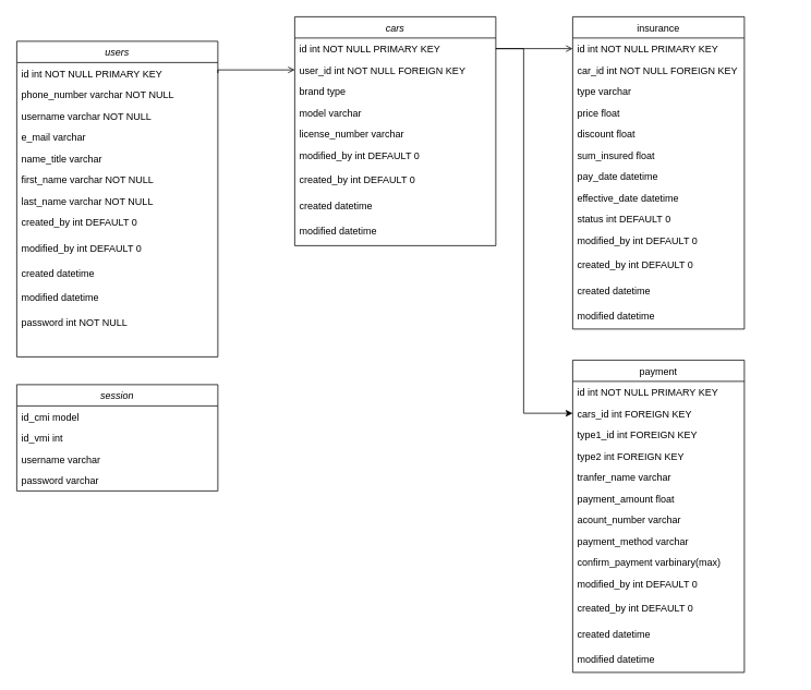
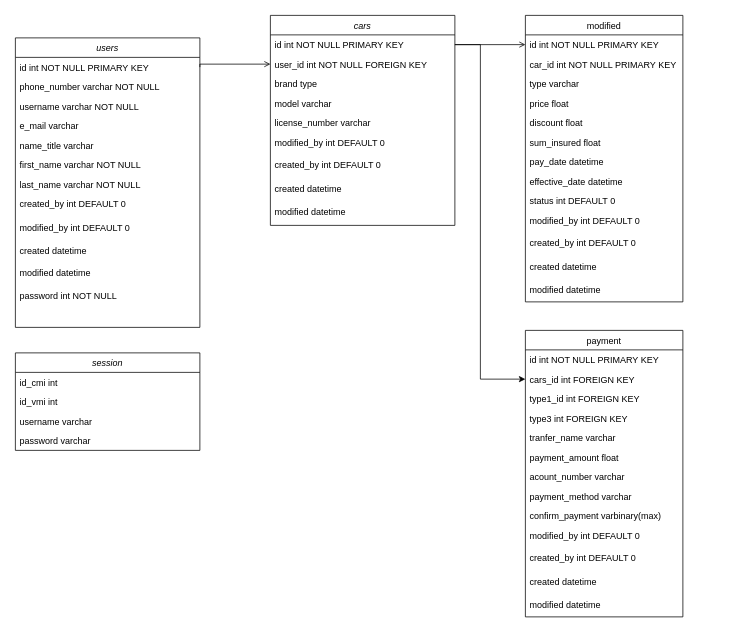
- <mxCell id="15" value="insurance" style="swimlane;fontStyle=0;align=center;verticalAlign=top;childLayout=stackLayout;horizontal=1;startSize=26;horizontalStack=0;resizeParent=1;resizeLast=0;collapsible=1;marginBottom=0;rounded=0;shadow=0;strokeWidth=1;" parent="1" vertex="1"><mxGeometry x="700" y="20" width="210" height="382" as="geometry"><mxRectangle x="550" y="140" width="160" height="26" as="alternateBounds" /></mxGeometry></mxCell>
+ <mxCell id="15" value="modified" style="swimlane;fontStyle=0;align=center;verticalAlign=top;childLayout=stackLayout;horizontal=1;startSize=26;horizontalStack=0;resizeParent=1;resizeLast=0;collapsible=1;marginBottom=0;rounded=0;shadow=0;strokeWidth=1;" parent="1" vertex="1"><mxGeometry x="700" y="20" width="210" height="382" as="geometry"><mxRectangle x="550" y="140" width="160" height="26" as="alternateBounds" /></mxGeometry></mxCell>
- <mxCell id="17" value="car_id int NOT NULL FOREIGN KEY" style="text;align=left;verticalAlign=top;spacingLeft=4;spacingRight=4;overflow=hidden;rotatable=0;points=[[0,0.5],[1,0.5]];portConstraint=eastwest;" parent="15" vertex="1"><mxGeometry y="52" width="210" height="26" as="geometry" /></mxCell>
+ <mxCell id="17" value="car_id int NOT NULL PRIMARY KEY" style="text;align=left;verticalAlign=top;spacingLeft=4;spacingRight=4;overflow=hidden;rotatable=0;points=[[0,0.5],[1,0.5]];portConstraint=eastwest;" parent="15" vertex="1"><mxGeometry y="52" width="210" height="26" as="geometry" /></mxCell>
- <mxCell id="42" value="id_cmi model &#10; " style="text;align=left;verticalAlign=top;spacingLeft=4;spacingRight=4;overflow=hidden;rotatable=0;points=[[0,0.5],[1,0.5]];portConstraint=eastwest;" parent="41" vertex="1"><mxGeometry y="26" width="246" height="26" as="geometry" /></mxCell>
+ <mxCell id="42" value="id_cmi int &#10; " style="text;align=left;verticalAlign=top;spacingLeft=4;spacingRight=4;overflow=hidden;rotatable=0;points=[[0,0.5],[1,0.5]];portConstraint=eastwest;" parent="41" vertex="1"><mxGeometry y="26" width="246" height="26" as="geometry" /></mxCell>
- <mxCell id="50" value="type2 int FOREIGN KEY" style="text;align=left;verticalAlign=top;spacingLeft=4;spacingRight=4;overflow=hidden;rotatable=0;points=[[0,0.5],[1,0.5]];portConstraint=eastwest;" parent="46" vertex="1"><mxGeometry y="104" width="210" height="26" as="geometry" /></mxCell>
+ <mxCell id="50" value="type3 int FOREIGN KEY" style="text;align=left;verticalAlign=top;spacingLeft=4;spacingRight=4;overflow=hidden;rotatable=0;points=[[0,0.5],[1,0.5]];portConstraint=eastwest;" parent="46" vertex="1"><mxGeometry y="104" width="210" height="26" as="geometry" /></mxCell>
